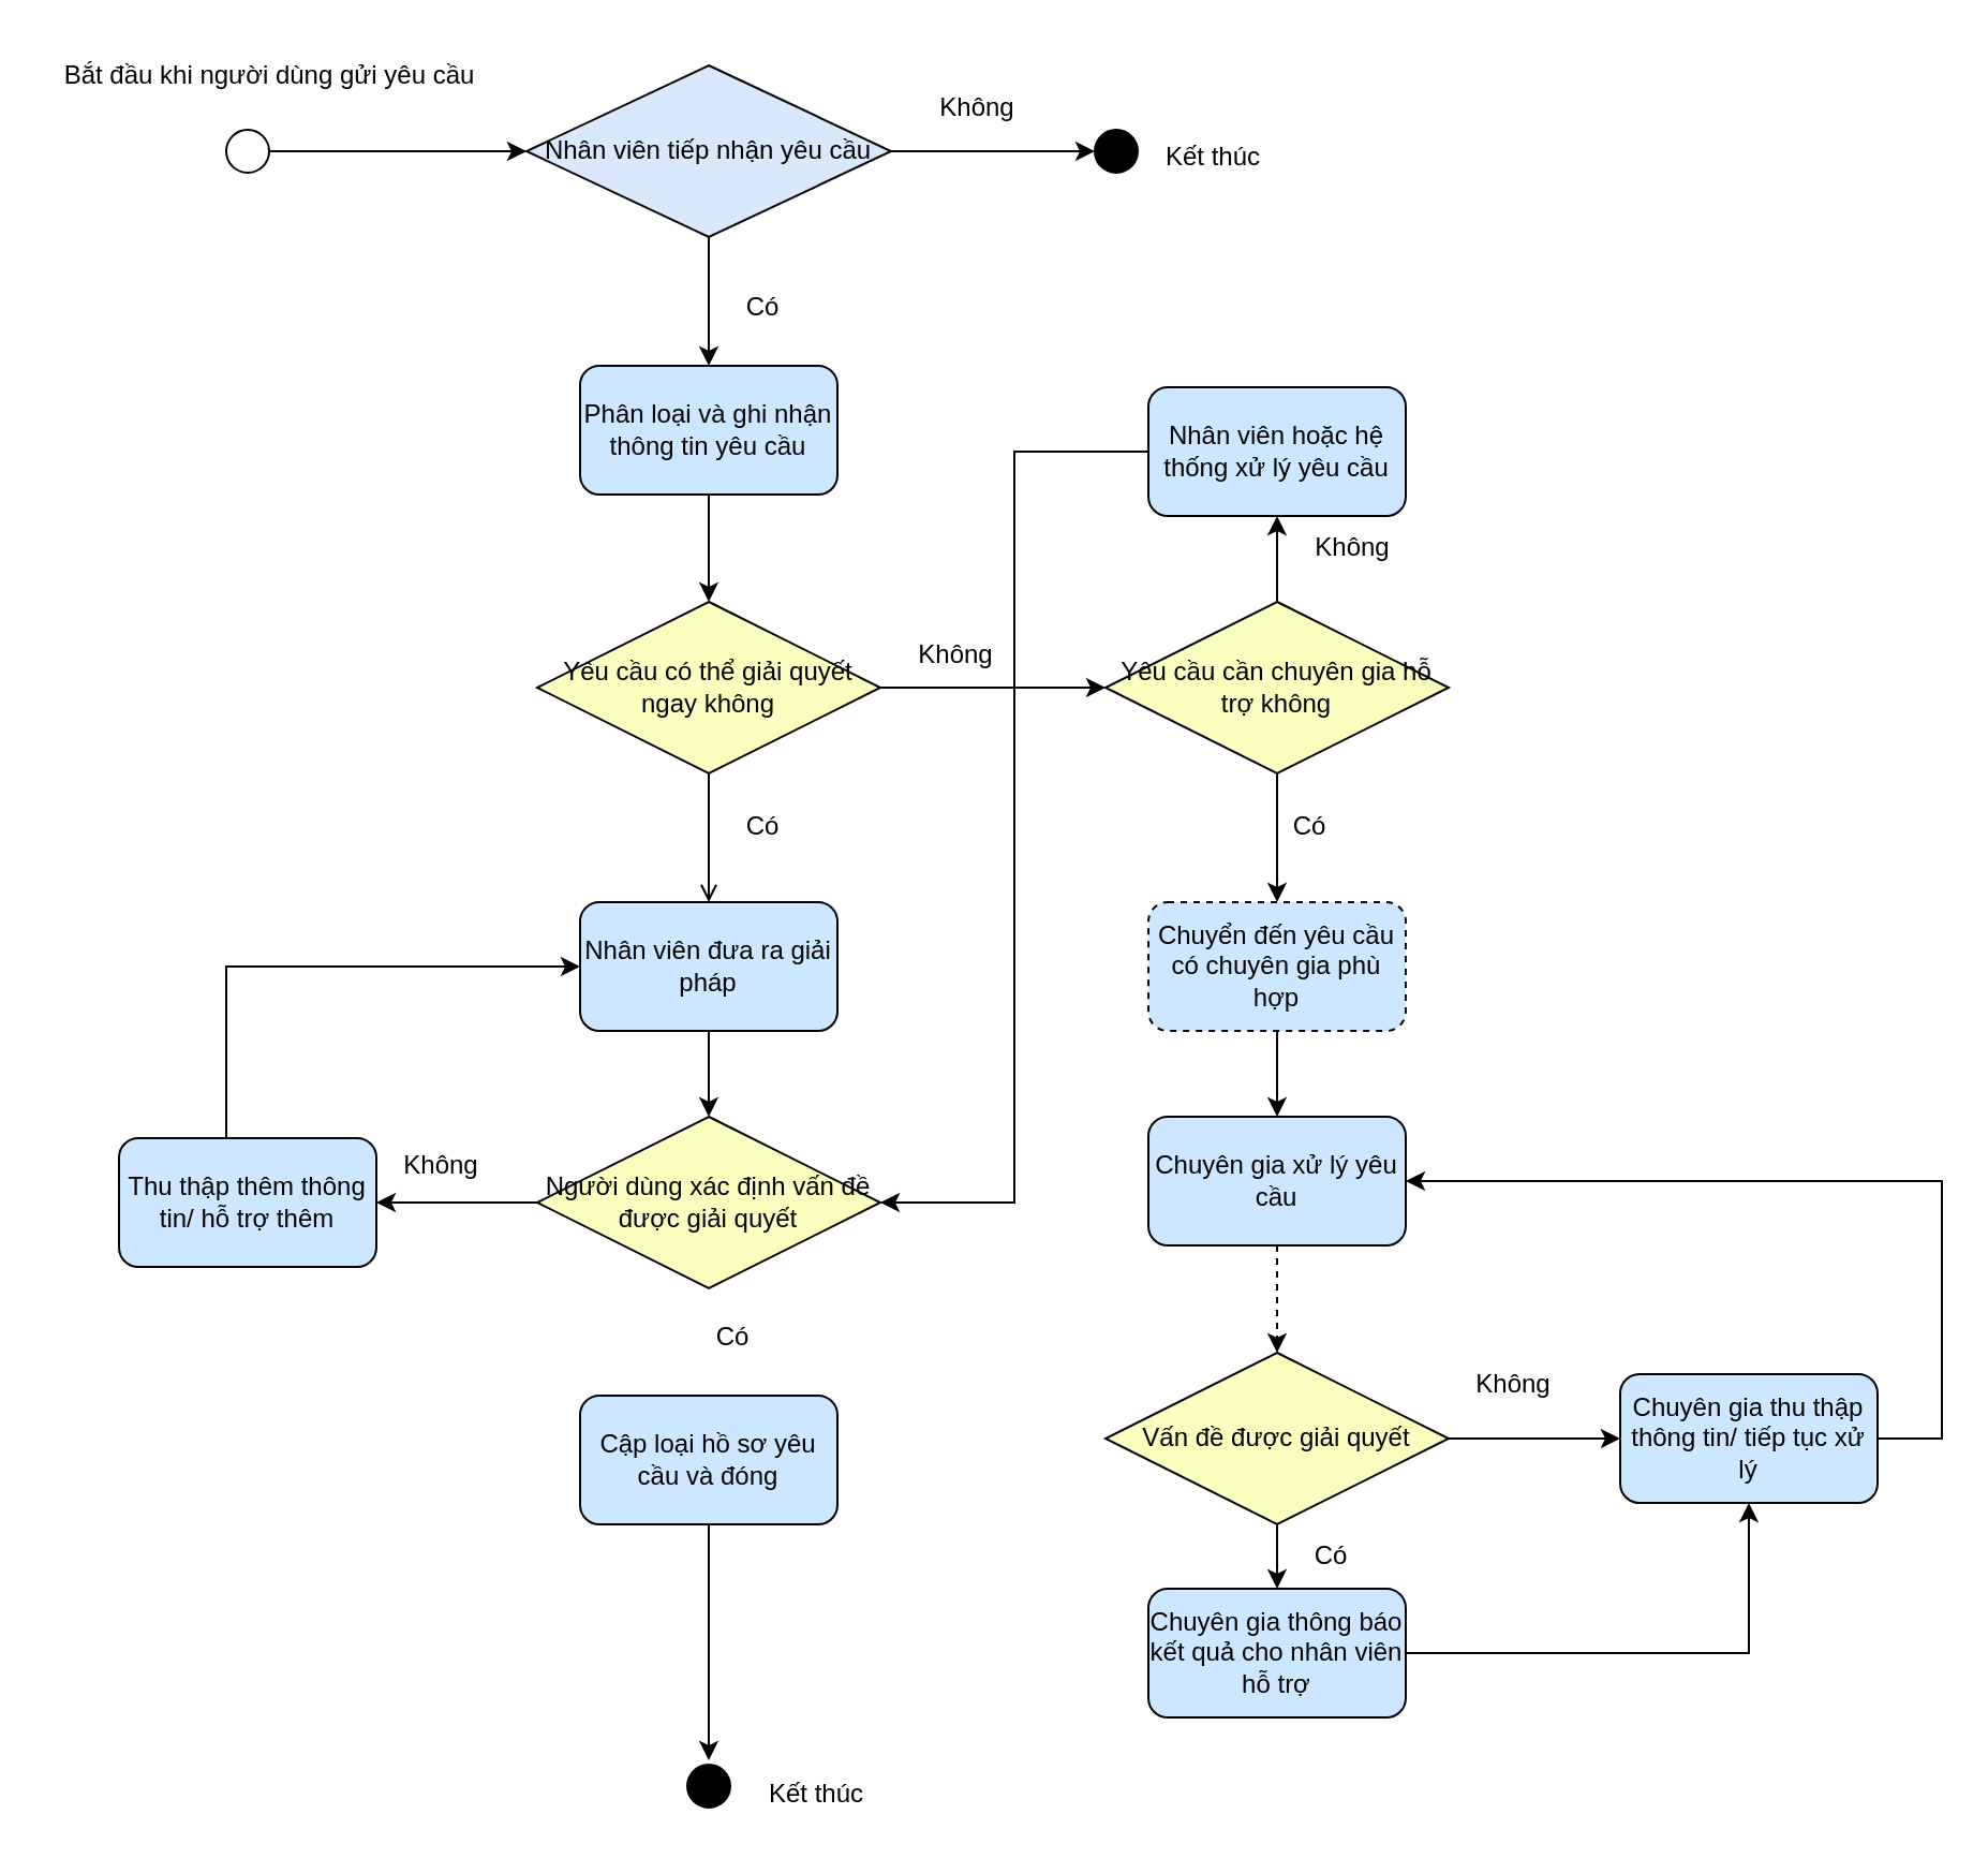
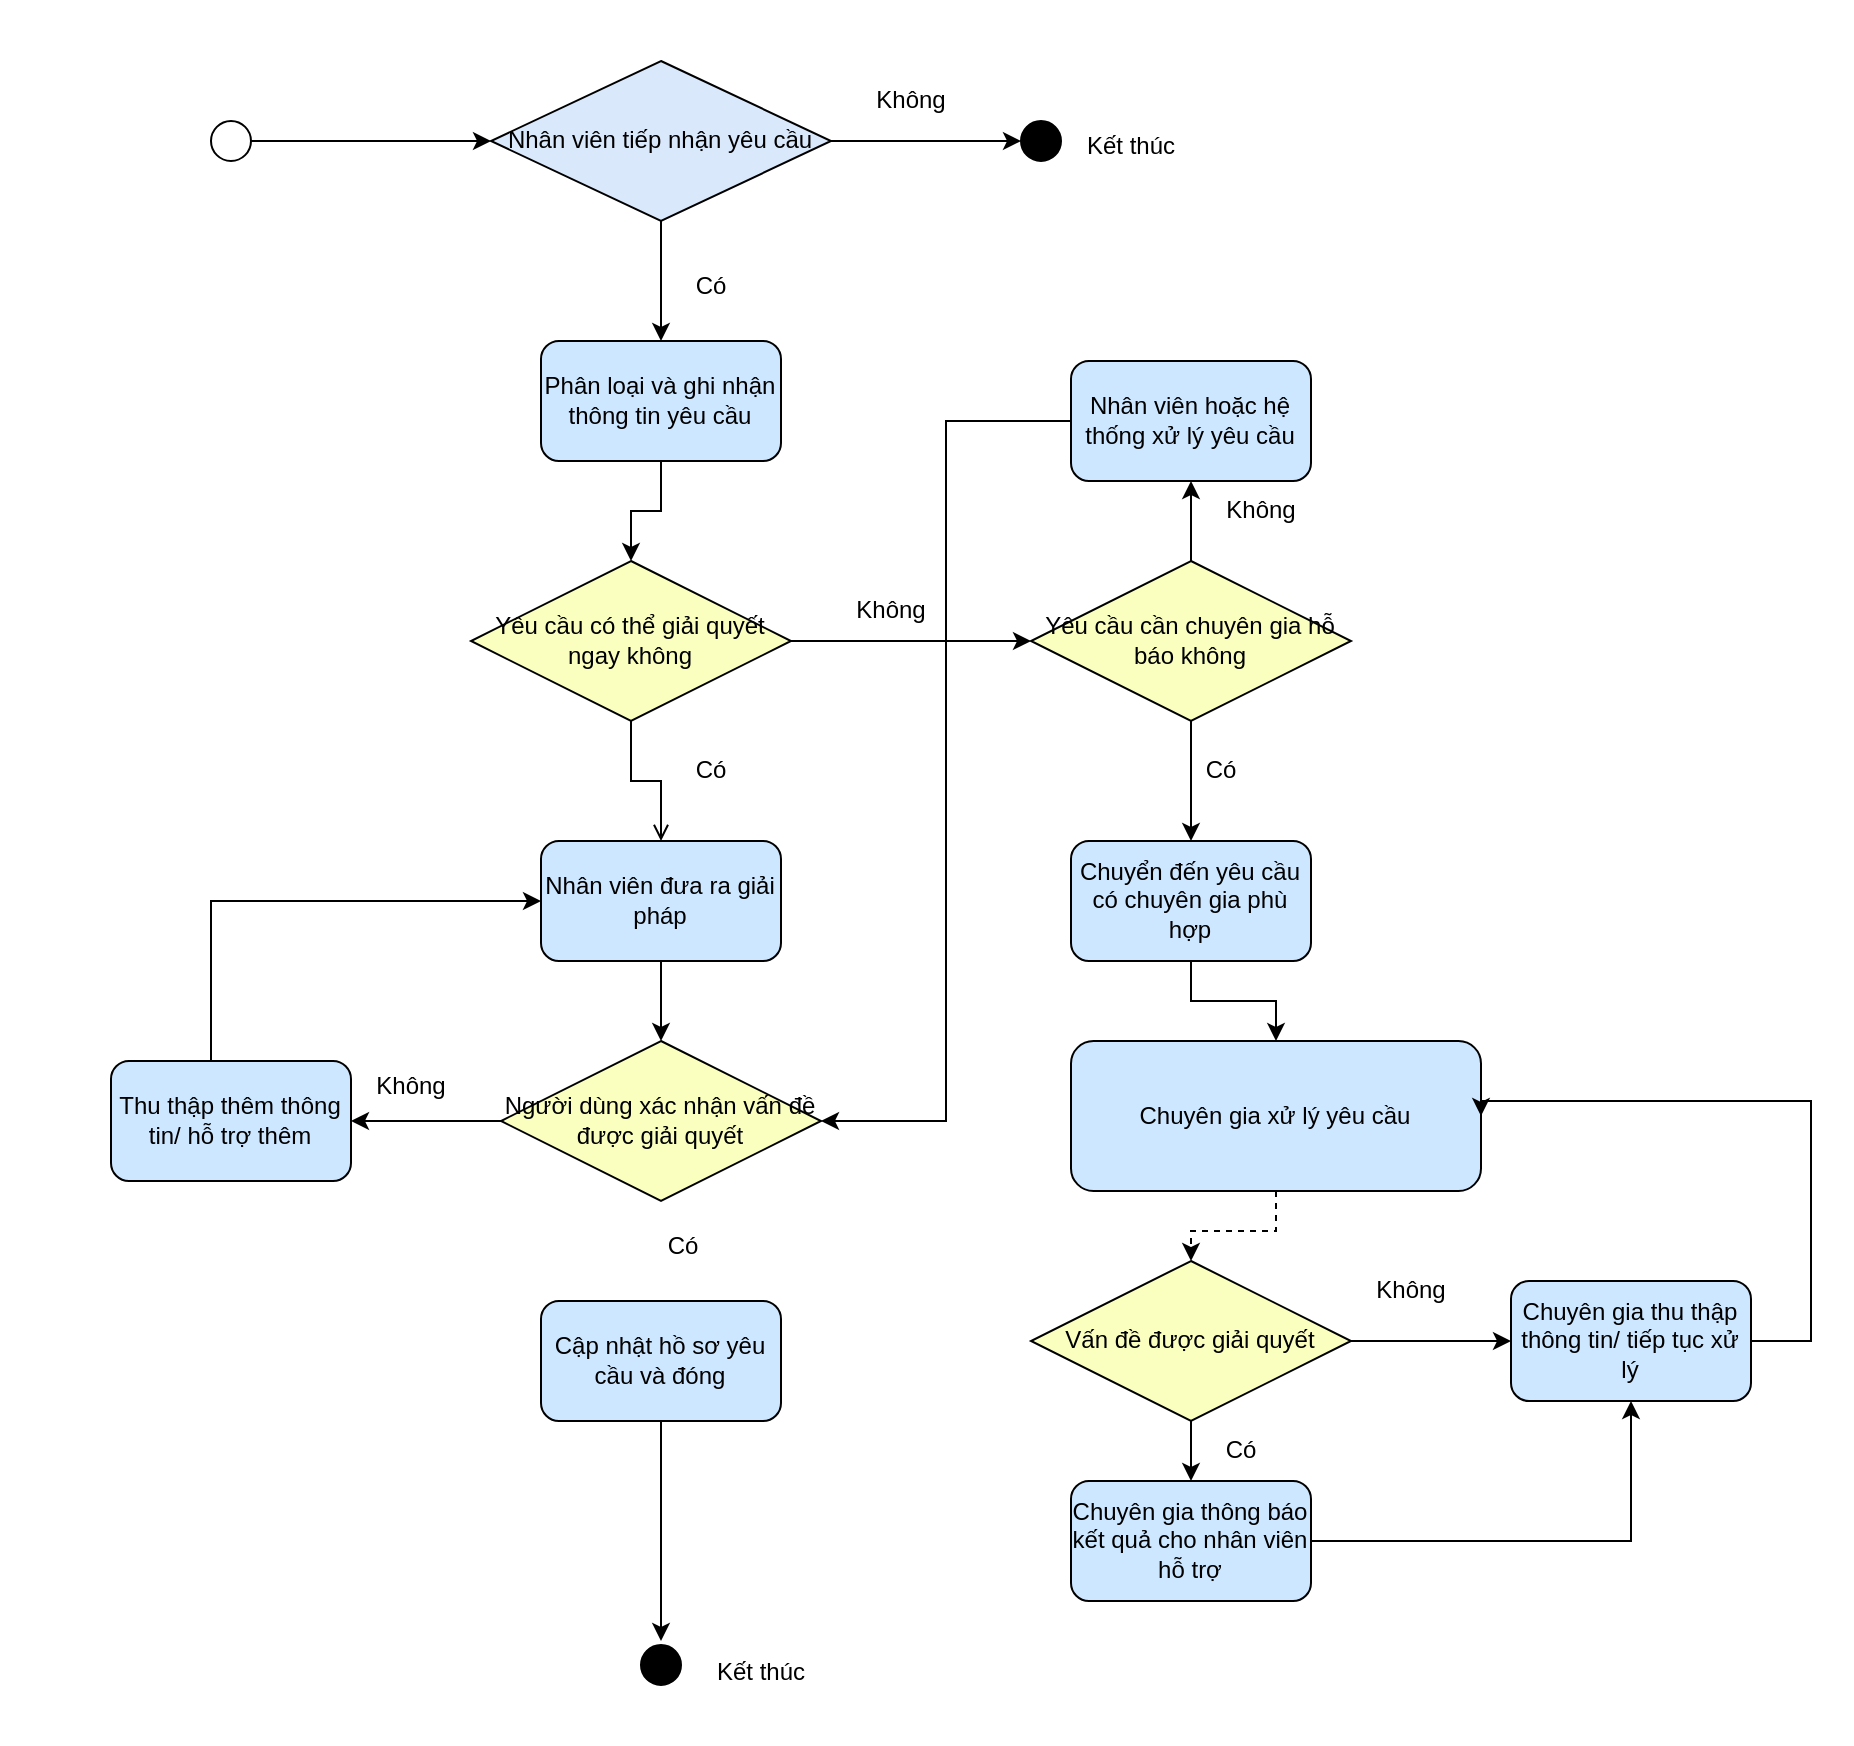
- <mxCell id="3" value="Bắt đầu khi người dùng gửi yêu cầu" style="text;html=1;align=center;verticalAlign=middle;resizable=0;points=[];autosize=1;strokeColor=none;fillColor=none;" parent="1" vertex="1"><mxGeometry x="20" y="20" width="210" height="30" as="geometry" /></mxCell>
- <mxCell id="16" value="Yêu cầu có thể giải quyết ngay không" style="rhombus;whiteSpace=wrap;html=1;align=center;labelPosition=center;verticalLabelPosition=middle;verticalAlign=middle;fillColor=#FAFFBF;" parent="1" vertex="1"><mxGeometry x="250" y="280" width="160" height="80" as="geometry" /></mxCell>
+ <mxCell id="16" value="Yêu cầu có thể giải quyết ngay không" style="rhombus;whiteSpace=wrap;html=1;align=center;labelPosition=center;verticalLabelPosition=middle;verticalAlign=middle;fillColor=#FAFFBF;" parent="1" vertex="1"><mxGeometry x="235" y="280" width="160" height="80" as="geometry" /></mxCell>
- <mxCell id="25" value="Yêu cầu cần chuyên gia hỗ trợ không" style="rhombus;whiteSpace=wrap;html=1;align=center;labelPosition=center;verticalLabelPosition=middle;verticalAlign=middle;fillColor=#FAFFBF;" parent="1" vertex="1"><mxGeometry x="515" y="280" width="160" height="80" as="geometry" /></mxCell>
+ <mxCell id="25" value="Yêu cầu cần chuyên gia hỗ báo không" style="rhombus;whiteSpace=wrap;html=1;align=center;labelPosition=center;verticalLabelPosition=middle;verticalAlign=middle;fillColor=#FAFFBF;" parent="1" vertex="1"><mxGeometry x="515" y="280" width="160" height="80" as="geometry" /></mxCell>
- <mxCell id="22" value="Chuyển đến yêu cầu có chuyên gia phù hợp" style="rounded=1;whiteSpace=wrap;html=1;fillColor=#CCE7FF;dashed=1;" parent="1" vertex="1"><mxGeometry x="535" y="420" width="120" height="60" as="geometry" /></mxCell>
+ <mxCell id="22" value="Chuyển đến yêu cầu có chuyên gia phù hợp" style="rounded=1;whiteSpace=wrap;html=1;fillColor=#CCE7FF;" parent="1" vertex="1"><mxGeometry x="535" y="420" width="120" height="60" as="geometry" /></mxCell>
- <mxCell id="27" value="Chuyên gia xử lý yêu cầu" style="rounded=1;whiteSpace=wrap;html=1;fillColor=#CCE7FF;" parent="1" vertex="1"><mxGeometry x="535" y="520" width="120" height="60" as="geometry" /></mxCell>
+ <mxCell id="27" value="Chuyên gia xử lý yêu cầu" style="rounded=1;whiteSpace=wrap;html=1;fillColor=#CCE7FF;" parent="1" vertex="1"><mxGeometry x="535" y="520" width="205" height="75" as="geometry" /></mxCell>
- <mxCell id="35" value="Người dùng xác định vấn đề được giải quyết" style="rhombus;whiteSpace=wrap;html=1;align=center;labelPosition=center;verticalLabelPosition=middle;verticalAlign=middle;fillColor=#FAFFBF;" parent="1" vertex="1"><mxGeometry x="250" y="520" width="160" height="80" as="geometry" /></mxCell>
+ <mxCell id="35" value="Người dùng xác nhận vấn đề được giải quyết" style="rhombus;whiteSpace=wrap;html=1;align=center;labelPosition=center;verticalLabelPosition=middle;verticalAlign=middle;fillColor=#FAFFBF;" parent="1" vertex="1"><mxGeometry x="250" y="520" width="160" height="80" as="geometry" /></mxCell>
- <mxCell id="37" value="Cập loại hồ sơ yêu cầu và đóng" style="rounded=1;whiteSpace=wrap;html=1;fillColor=#CCE7FF;" parent="1" vertex="1"><mxGeometry x="270" y="650" width="120" height="60" as="geometry" /></mxCell>
+ <mxCell id="37" value="Cập nhật hồ sơ yêu cầu và đóng" style="rounded=1;whiteSpace=wrap;html=1;fillColor=#CCE7FF;" parent="1" vertex="1"><mxGeometry x="270" y="650" width="120" height="60" as="geometry" /></mxCell>
